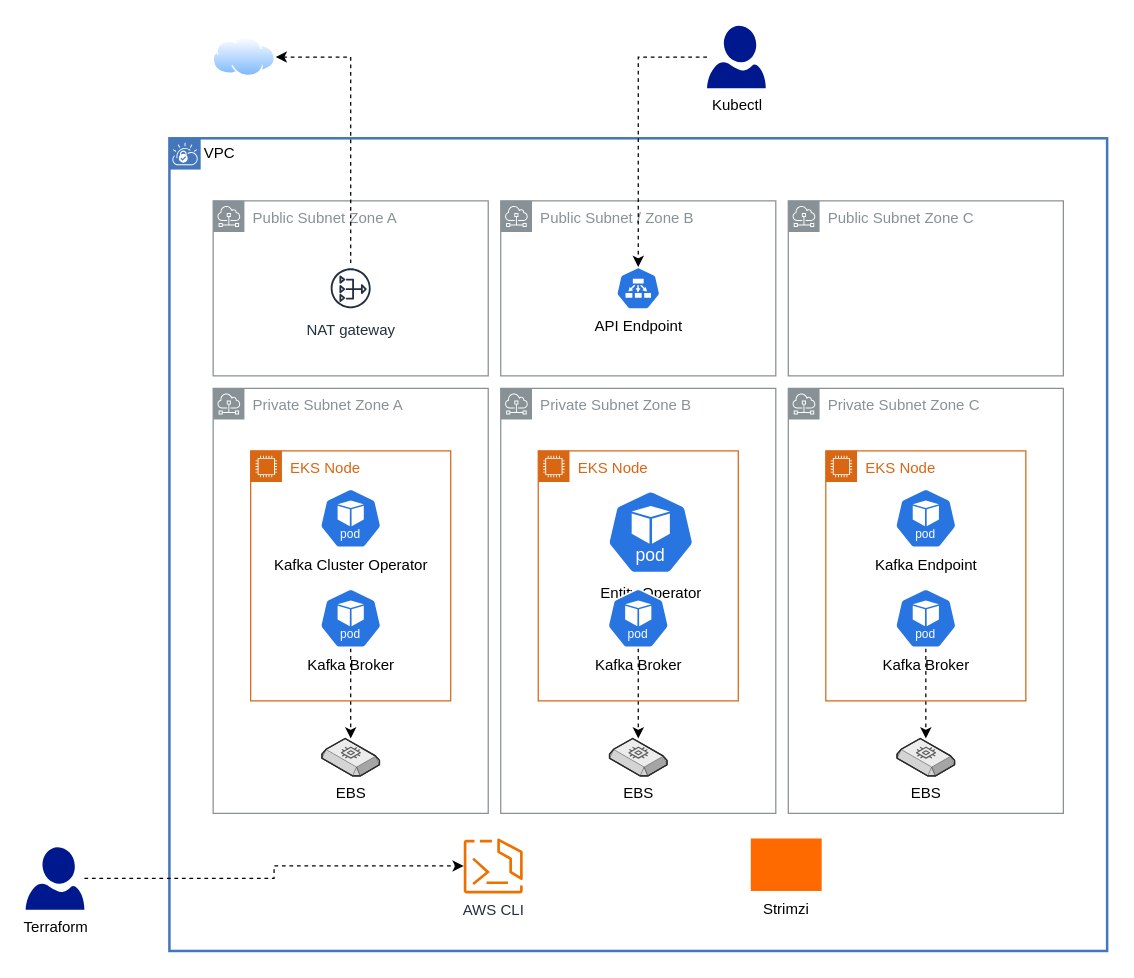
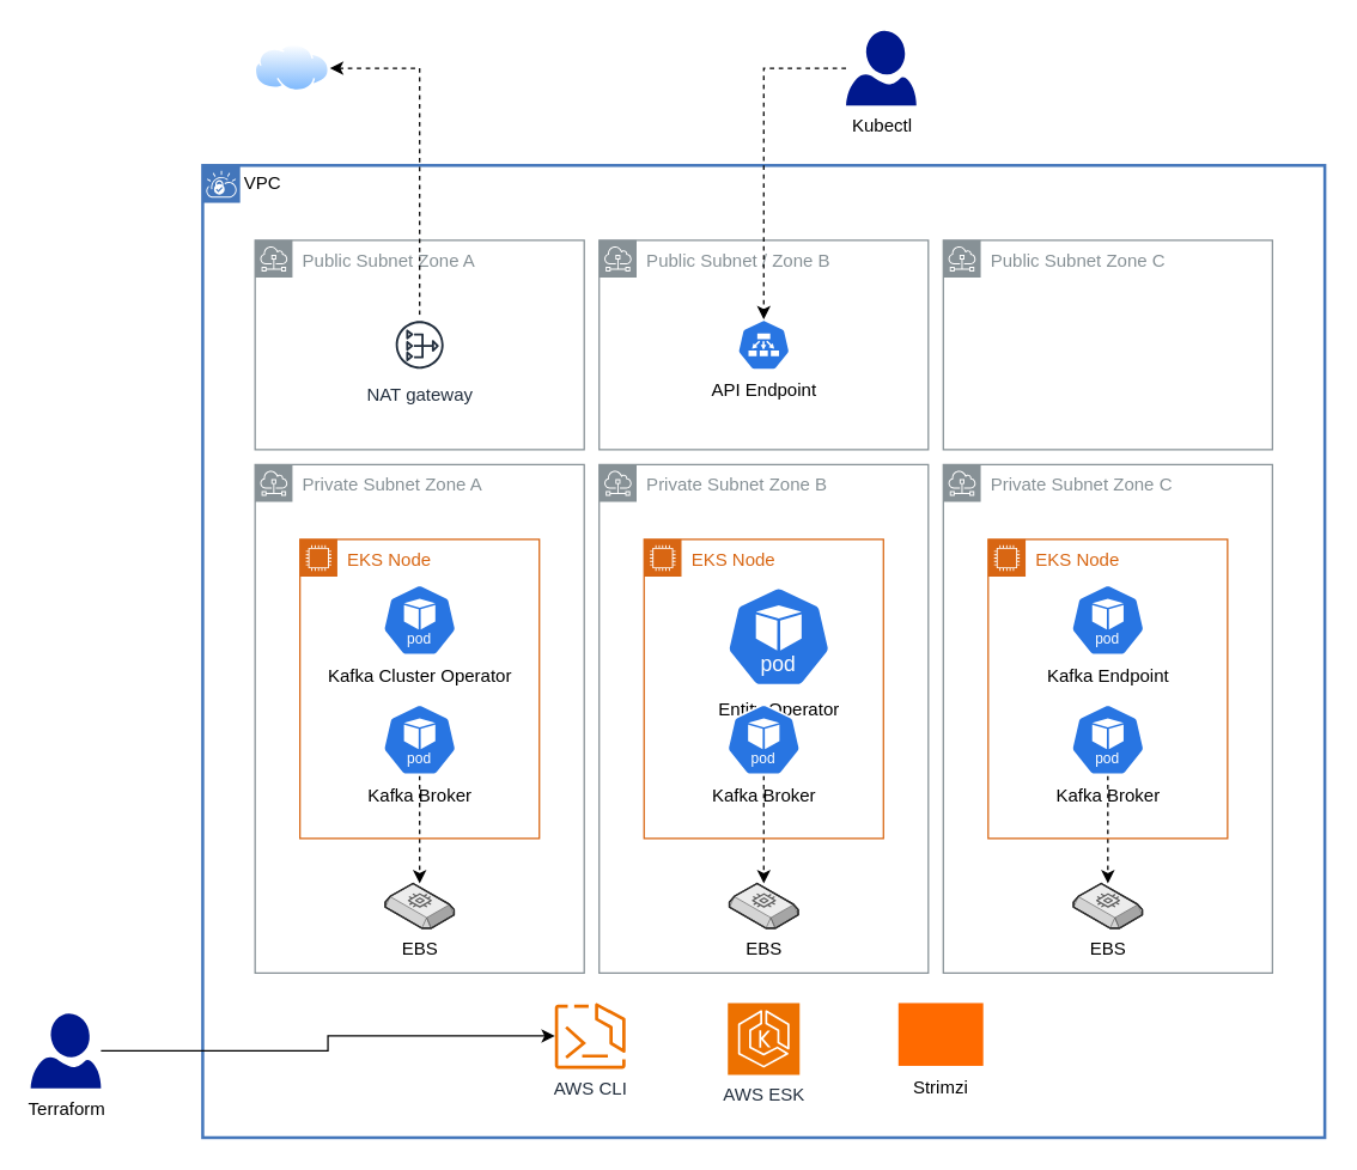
+ <mxCell id="4" value="AWS ESK" style="sketch=0;points=[[0,0,0],[0.25,0,0],[0.5,0,0],[0.75,0,0],[1,0,0],[0,1,0],[0.25,1,0],[0.5,1,0],[0.75,1,0],[1,1,0],[0,0.25,0],[0,0.5,0],[0,0.75,0],[1,0.25,0],[1,0.5,0],[1,0.75,0]];outlineConnect=0;fontColor=#232F3E;fillColor=#ED7100;strokeColor=#ffffff;dashed=0;verticalLabelPosition=bottom;verticalAlign=top;align=center;html=1;fontSize=12;fontStyle=0;aspect=fixed;shape=mxgraph.aws4.resourceIcon;resIcon=mxgraph.aws4.eks;" vertex="1" parent="2"><mxGeometry x="351" y="560" width="48" height="48" as="geometry" /></mxCell>
- <mxCell id="30" style="edgeStyle=orthogonalEdgeStyle;rounded=0;orthogonalLoop=1;jettySize=auto;html=1;dashed=1;" edge="1" parent="1" source="31" target="3"><mxGeometry relative="1" as="geometry"><mxPoint x="130" y="365" as="targetPoint" /></mxGeometry></mxCell>
+ <mxCell id="30" style="edgeStyle=orthogonalEdgeStyle;rounded=0;orthogonalLoop=1;jettySize=auto;html=1;dashed=0;" edge="1" parent="1" source="31" target="3"><mxGeometry relative="1" as="geometry"><mxPoint x="130" y="365" as="targetPoint" /></mxGeometry></mxCell>
